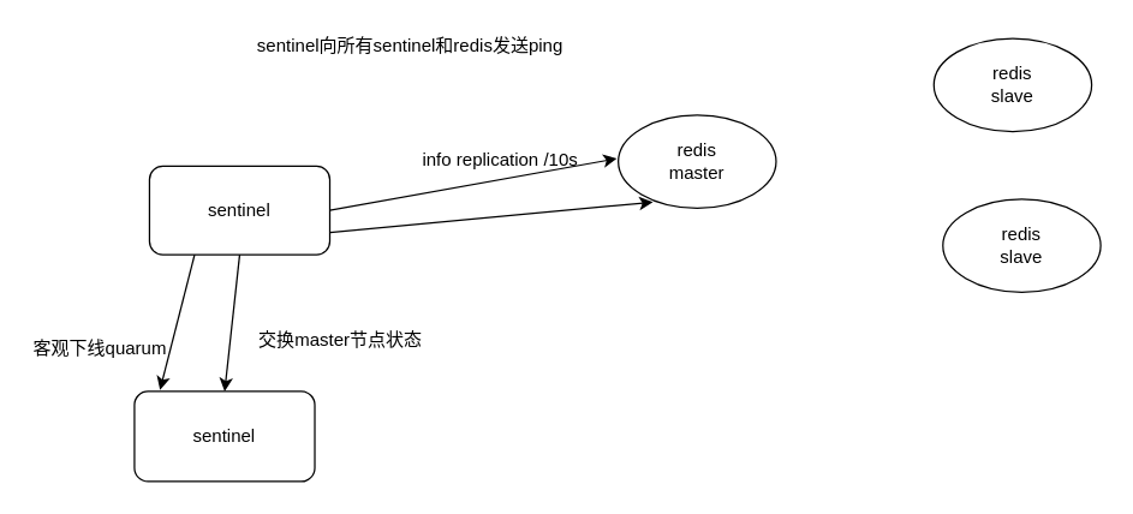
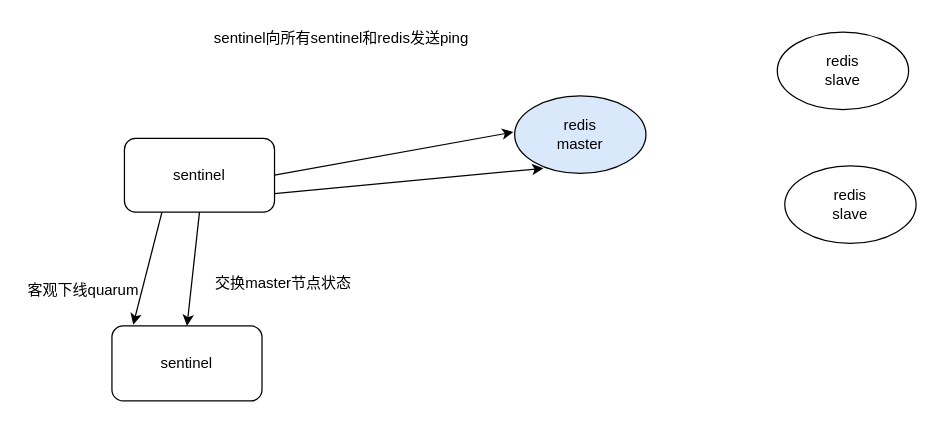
- <mxCell id="10" value="info replication /10s" style="text;html=1;resizable=0;points=[];autosize=1;align=left;verticalAlign=top;spacingTop=-4;" vertex="1" parent="1"><mxGeometry x="279" y="96" width="113" height="14" as="geometry" /></mxCell>
- <mxCell id="7" value="redis&lt;br&gt;master" style="ellipse;whiteSpace=wrap;html=1;" vertex="1" parent="1"><mxGeometry x="411" y="76" width="105" height="62" as="geometry" /></mxCell>
+ <mxCell id="7" value="redis&lt;br&gt;master" style="ellipse;whiteSpace=wrap;html=1;fillColor=#dae8fc;" vertex="1" parent="1"><mxGeometry x="411" y="76" width="105" height="62" as="geometry" /></mxCell>
